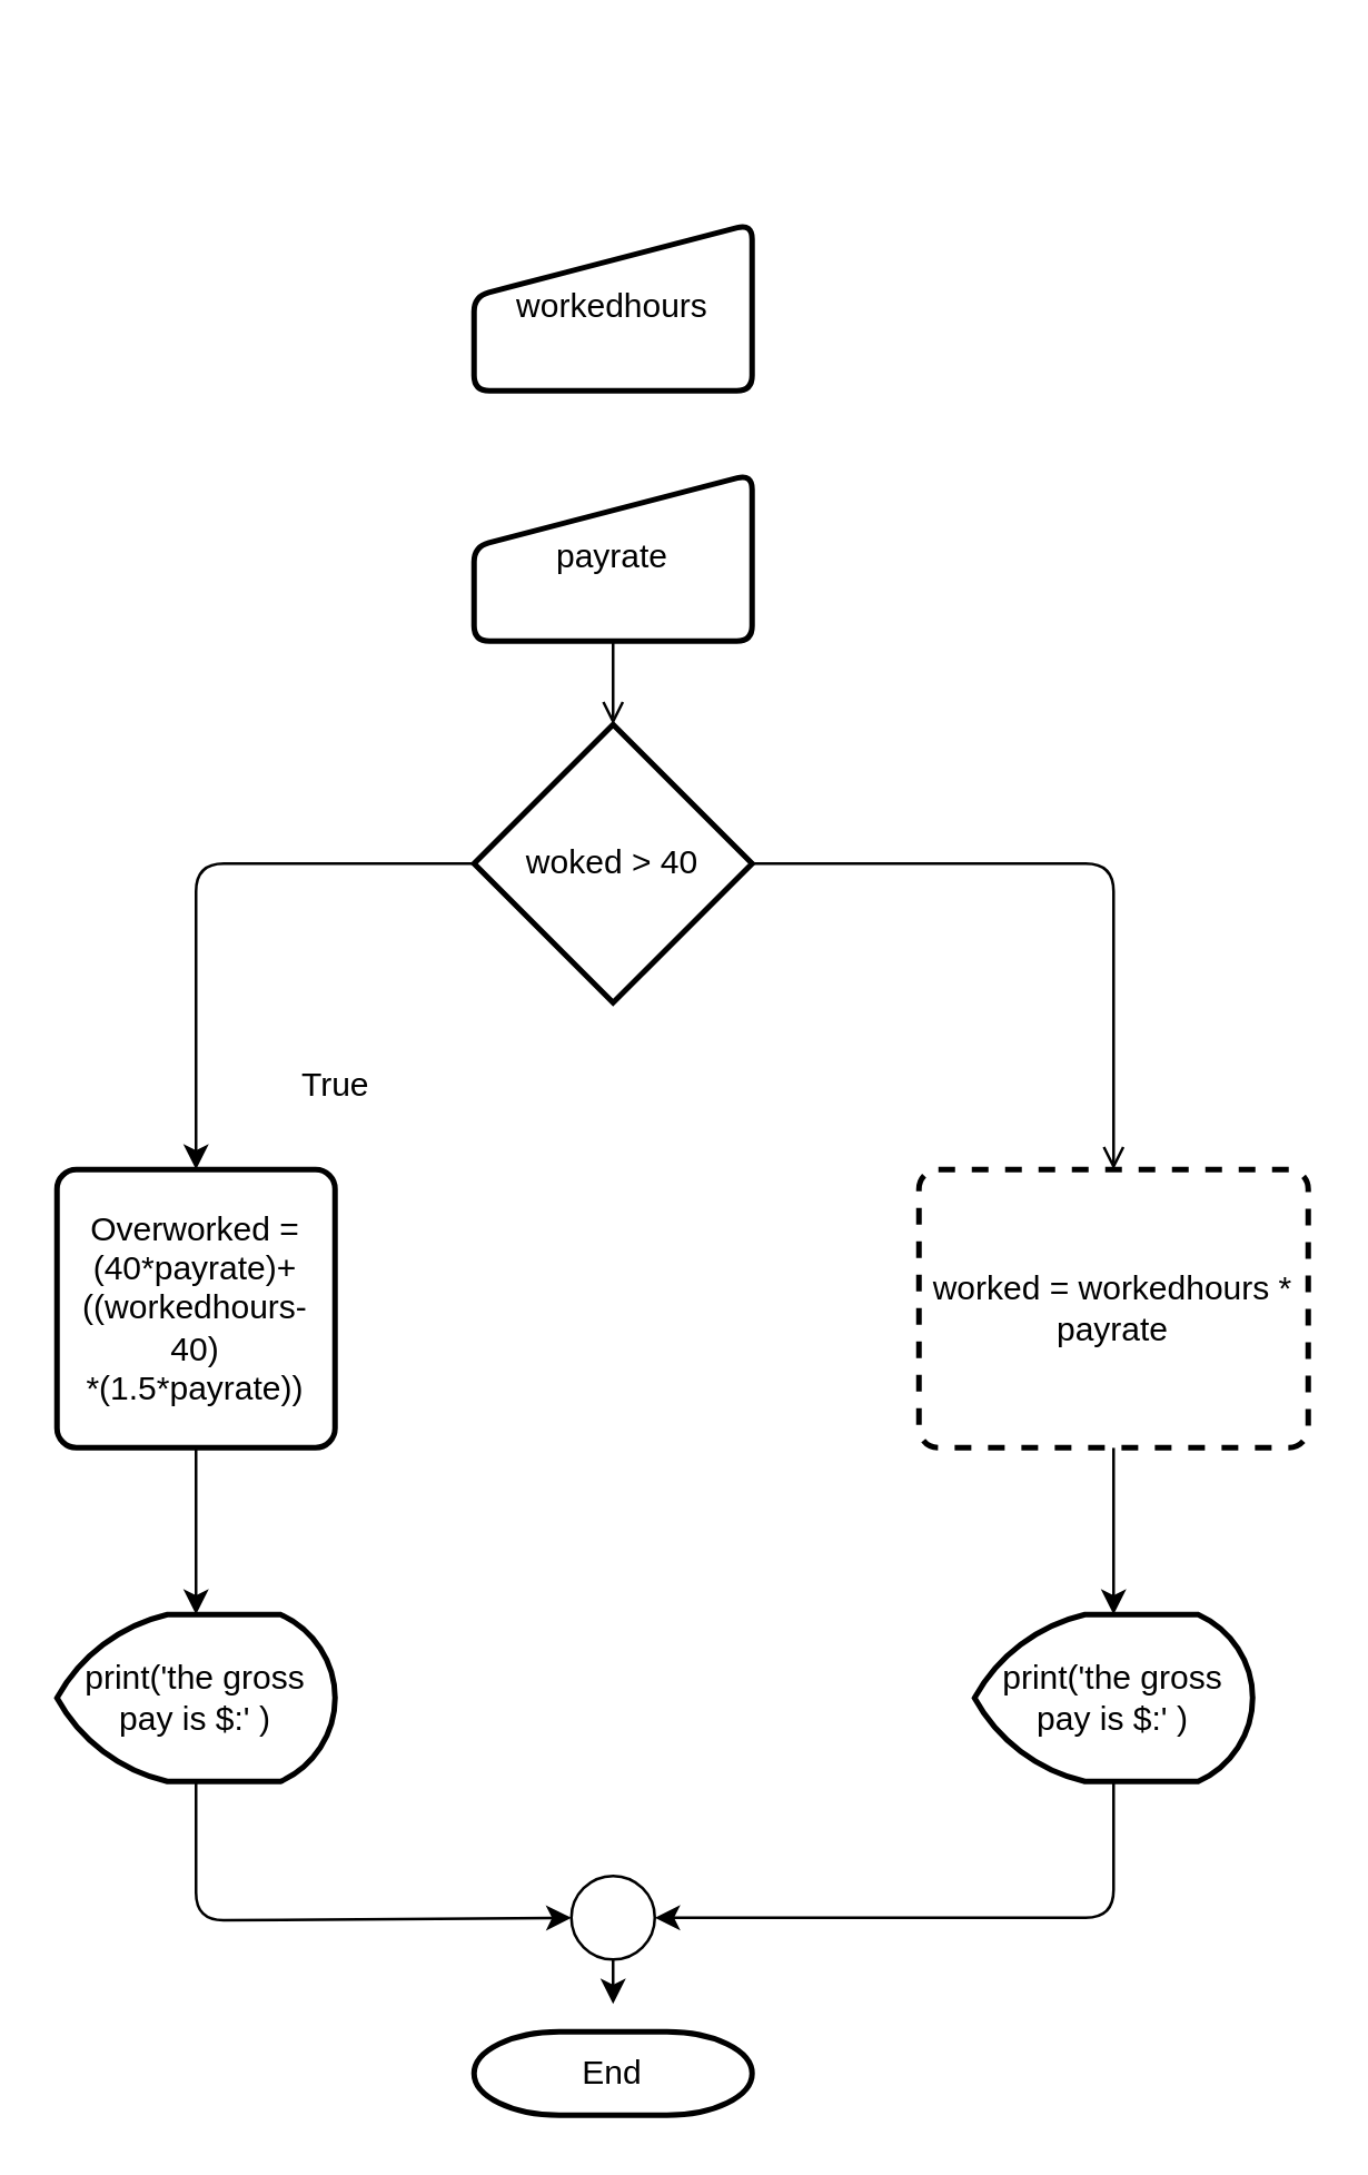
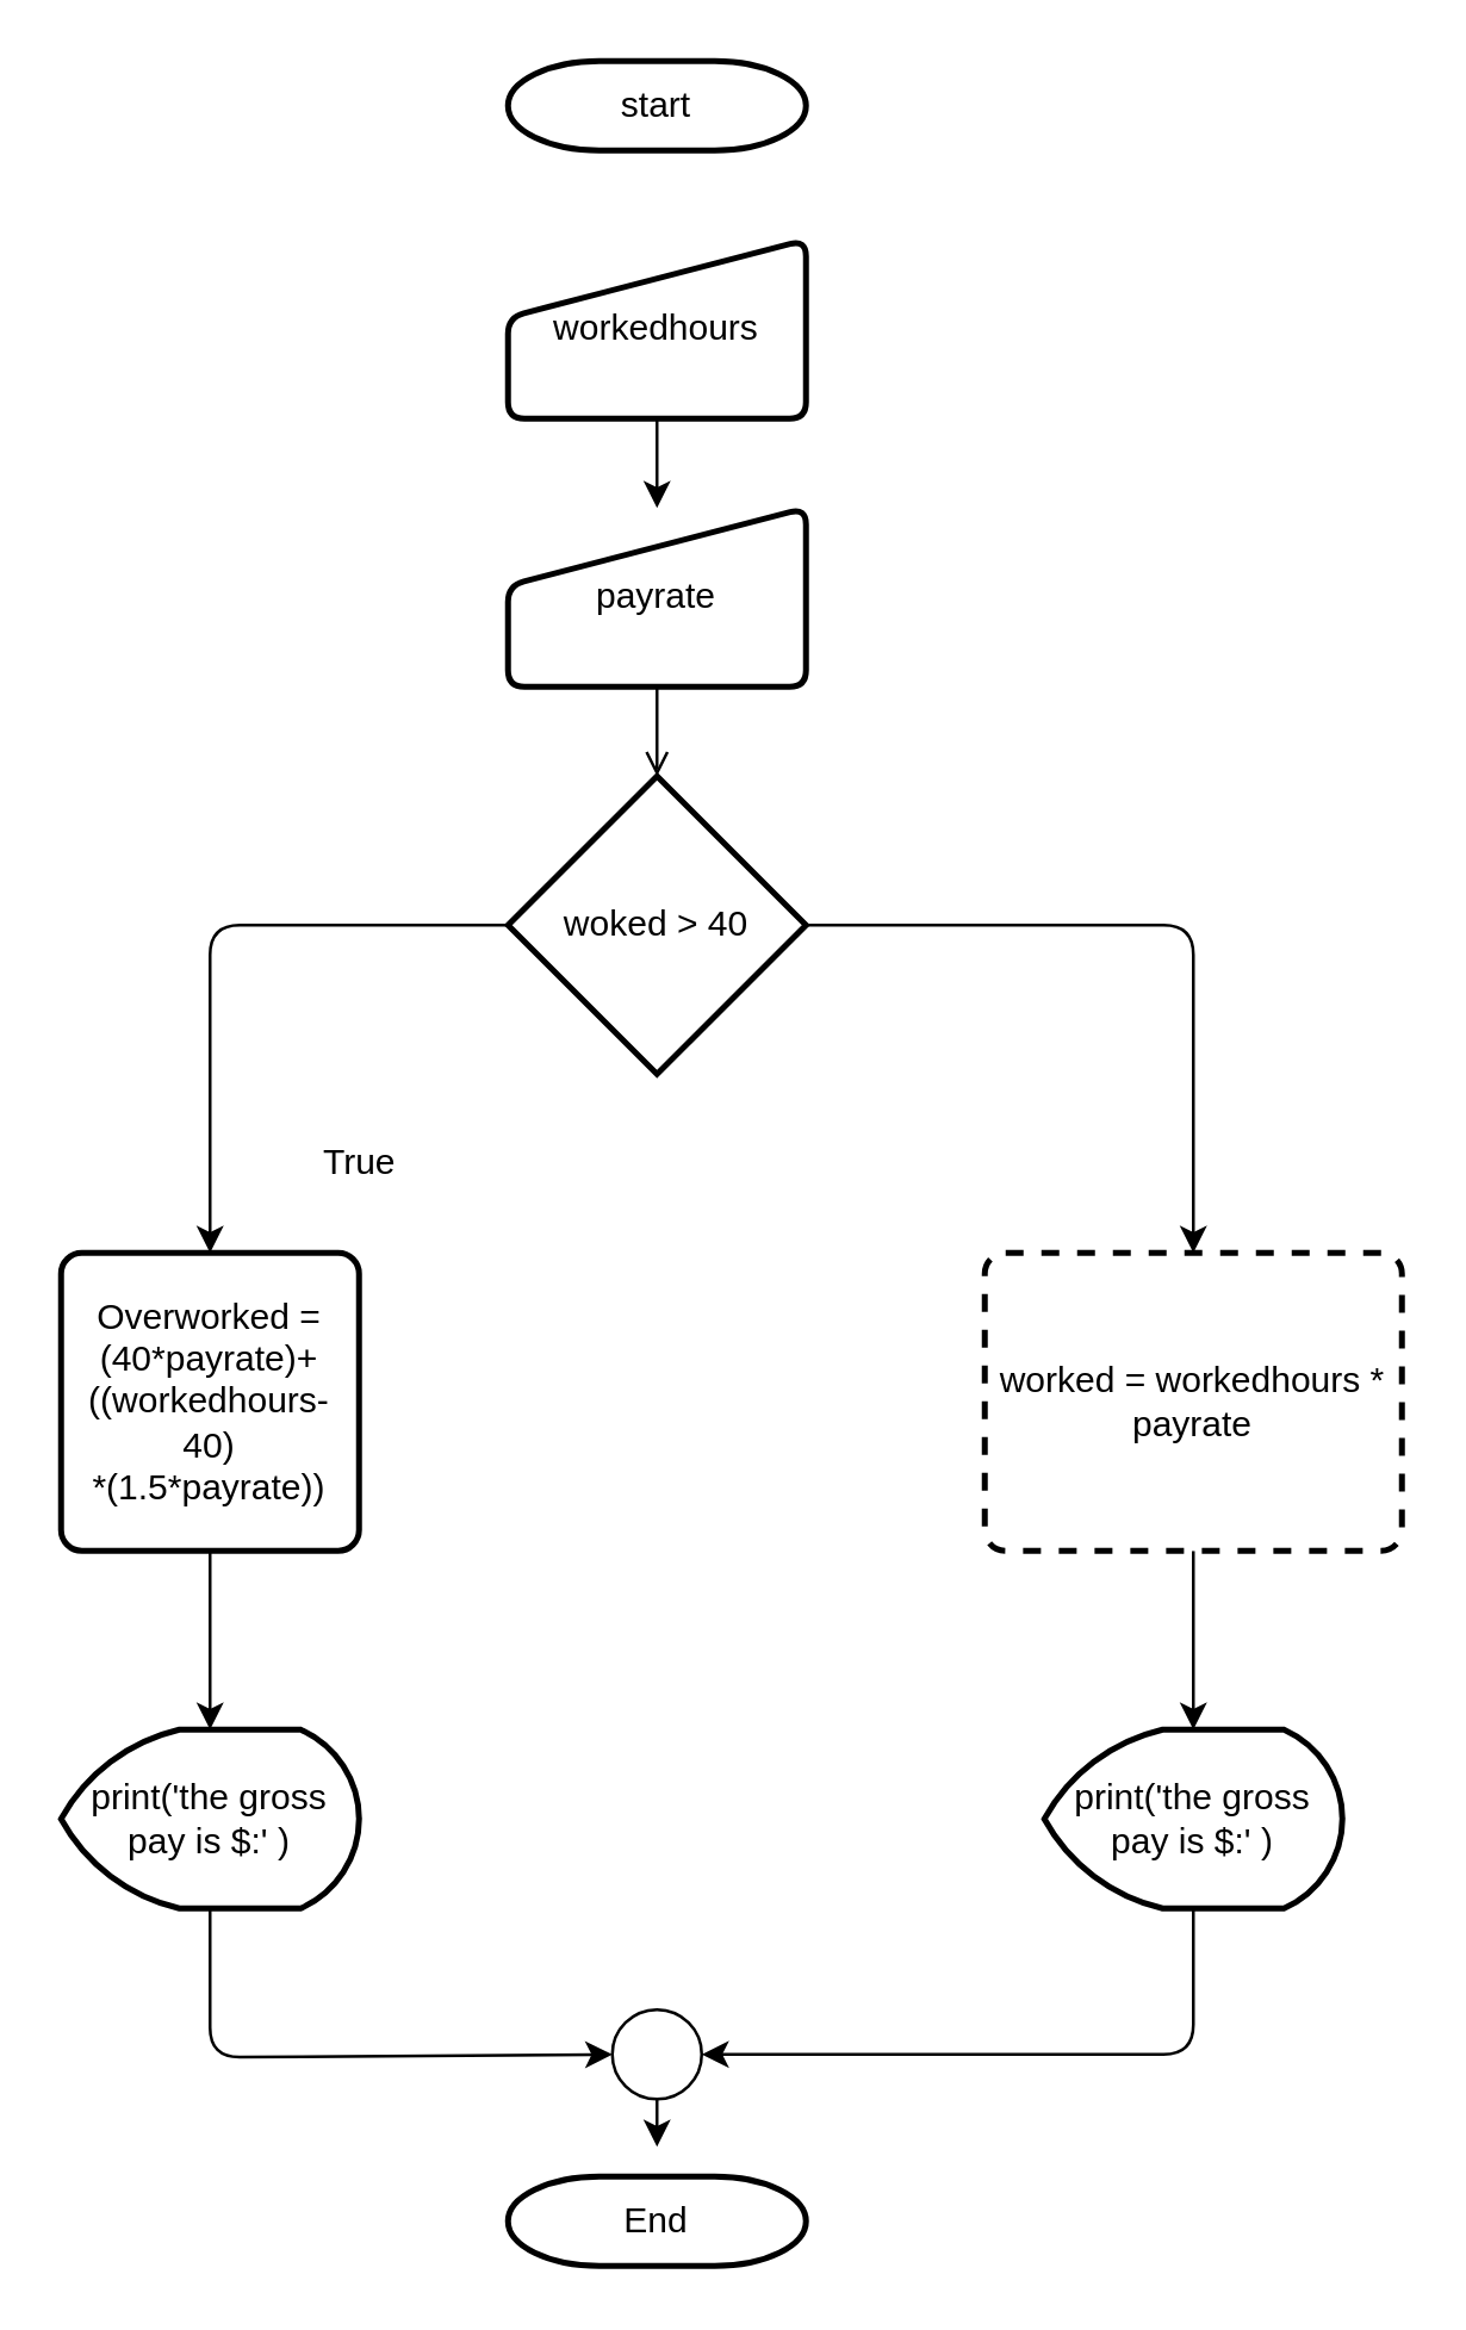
+ <mxCell id="2" value="start" style="strokeWidth=2;html=1;shape=mxgraph.flowchart.terminator;whiteSpace=wrap;" parent="1" vertex="1"><mxGeometry x="170" y="20" width="100" height="30" as="geometry" /></mxCell>
+ <mxCell id="5" style="edgeStyle=none;html=1;exitX=0.5;exitY=1;exitDx=0;exitDy=0;" parent="1" source="6" target="4" edge="1"><mxGeometry relative="1" as="geometry" /></mxCell>
- <mxCell id="8" style="edgeStyle=none;html=1;exitX=1;exitY=0.5;exitDx=0;exitDy=0;exitPerimeter=0;entryX=0.5;entryY=0;entryDx=0;entryDy=0;endArrow=open;" parent="1" source="9" target="11" edge="1"><mxGeometry relative="1" as="geometry"><Array as="points"><mxPoint x="400" y="310" /></Array></mxGeometry></mxCell>
+ <mxCell id="8" style="edgeStyle=none;html=1;exitX=1;exitY=0.5;exitDx=0;exitDy=0;exitPerimeter=0;entryX=0.5;entryY=0;entryDx=0;entryDy=0;" parent="1" source="9" target="11" edge="1"><mxGeometry relative="1" as="geometry"><Array as="points"><mxPoint x="400" y="310" /></Array></mxGeometry></mxCell>
